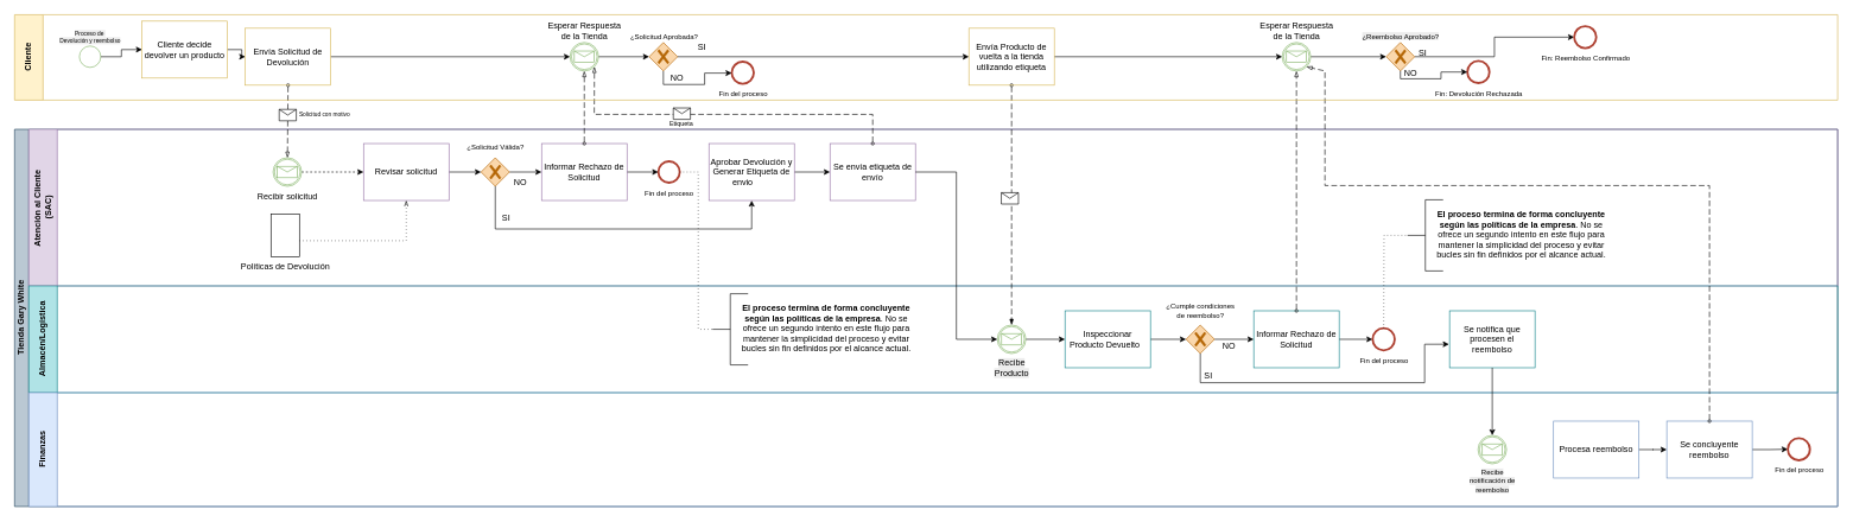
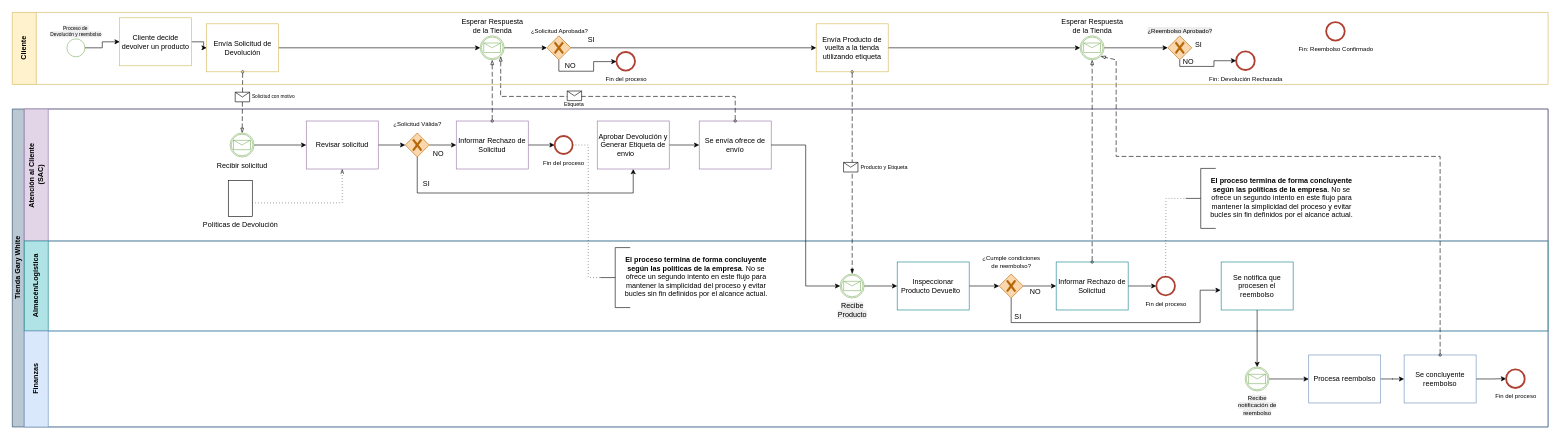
- <mxCell id="86" style="edgeStyle=orthogonalEdgeStyle;rounded=0;orthogonalLoop=1;jettySize=auto;html=1;" parent="65" source="87" target="88" edge="1"><mxGeometry relative="1" as="geometry" /></mxCell>
- <mxCell id="20" style="edgeStyle=orthogonalEdgeStyle;rounded=0;orthogonalLoop=1;jettySize=auto;html=1;dashed=1;" parent="3" source="21" target="10" edge="1"><mxGeometry relative="1" as="geometry" /></mxCell>
+ <mxCell id="20" style="edgeStyle=orthogonalEdgeStyle;rounded=0;orthogonalLoop=1;jettySize=auto;html=1;" parent="3" source="21" target="10" edge="1"><mxGeometry relative="1" as="geometry" /></mxCell>
- <mxCell id="4" value="&lt;span style=&quot;caret-color: rgba(0, 0, 0, 0);&quot;&gt;Se envía etiqueta de envío&lt;/span&gt;" style="points=[[0.25,0,0],[0.5,0,0],[0.75,0,0],[1,0.25,0],[1,0.5,0],[1,0.75,0],[0.75,1,0],[0.5,1,0],[0.25,1,0],[0,0.75,0],[0,0.5,0],[0,0.25,0]];shape=mxgraph.bpmn.task2;whiteSpace=wrap;rectStyle=rounded;size=10;html=1;container=1;expand=0;collapsible=0;taskMarker=send;fillColor=none;strokeColor=#9673a6;" parent="3" vertex="1"><mxGeometry x="1125" y="20" width="120" height="80" as="geometry" /></mxCell>
+ <mxCell id="4" value="&lt;span style=&quot;caret-color: rgba(0, 0, 0, 0);&quot;&gt;Se envía ofrece de envío&lt;/span&gt;" style="points=[[0.25,0,0],[0.5,0,0],[0.75,0,0],[1,0.25,0],[1,0.5,0],[1,0.75,0],[0.75,1,0],[0.5,1,0],[0.25,1,0],[0,0.75,0],[0,0.5,0],[0,0.25,0]];shape=mxgraph.bpmn.task2;whiteSpace=wrap;rectStyle=rounded;size=10;html=1;container=1;expand=0;collapsible=0;taskMarker=send;fillColor=none;strokeColor=#9673a6;" parent="3" vertex="1"><mxGeometry x="1125" y="20" width="120" height="80" as="geometry" /></mxCell>
+ <mxCell id="17" value="Producto y Etiqueta" style="text;html=1;align=center;verticalAlign=middle;resizable=0;points=[];autosize=1;fontSize=9;labelBackgroundColor=default;" parent="3" vertex="1"><mxGeometry x="1383" y="88" width="100" height="20" as="geometry" /></mxCell>
+ <mxCell id="47" style="edgeStyle=orthogonalEdgeStyle;rounded=0;orthogonalLoop=1;jettySize=auto;html=1;" parent="42" source="48" target="44" edge="1"><mxGeometry relative="1" as="geometry" /></mxCell>
